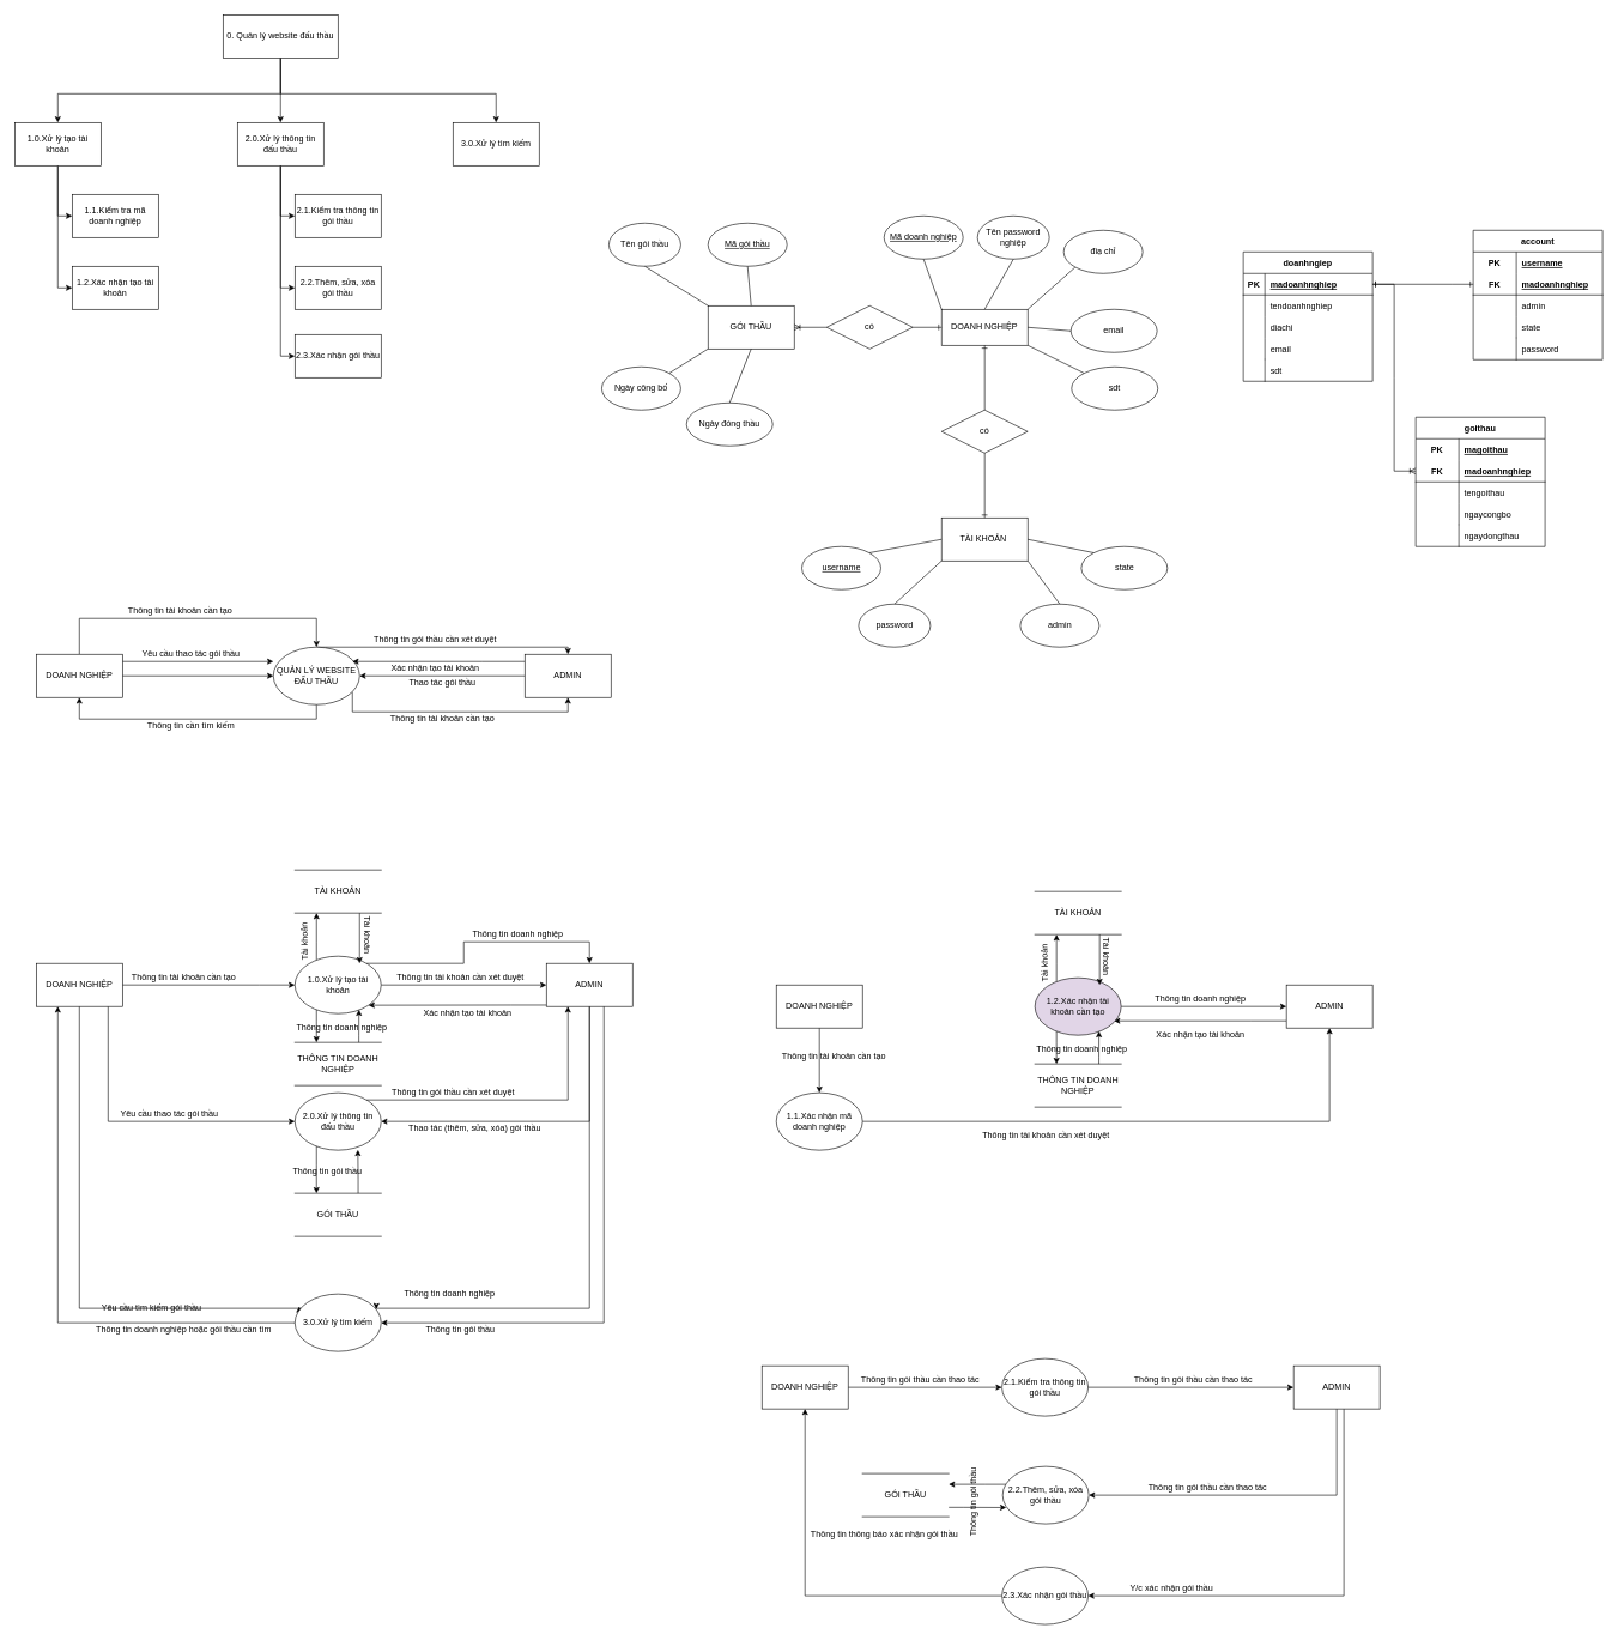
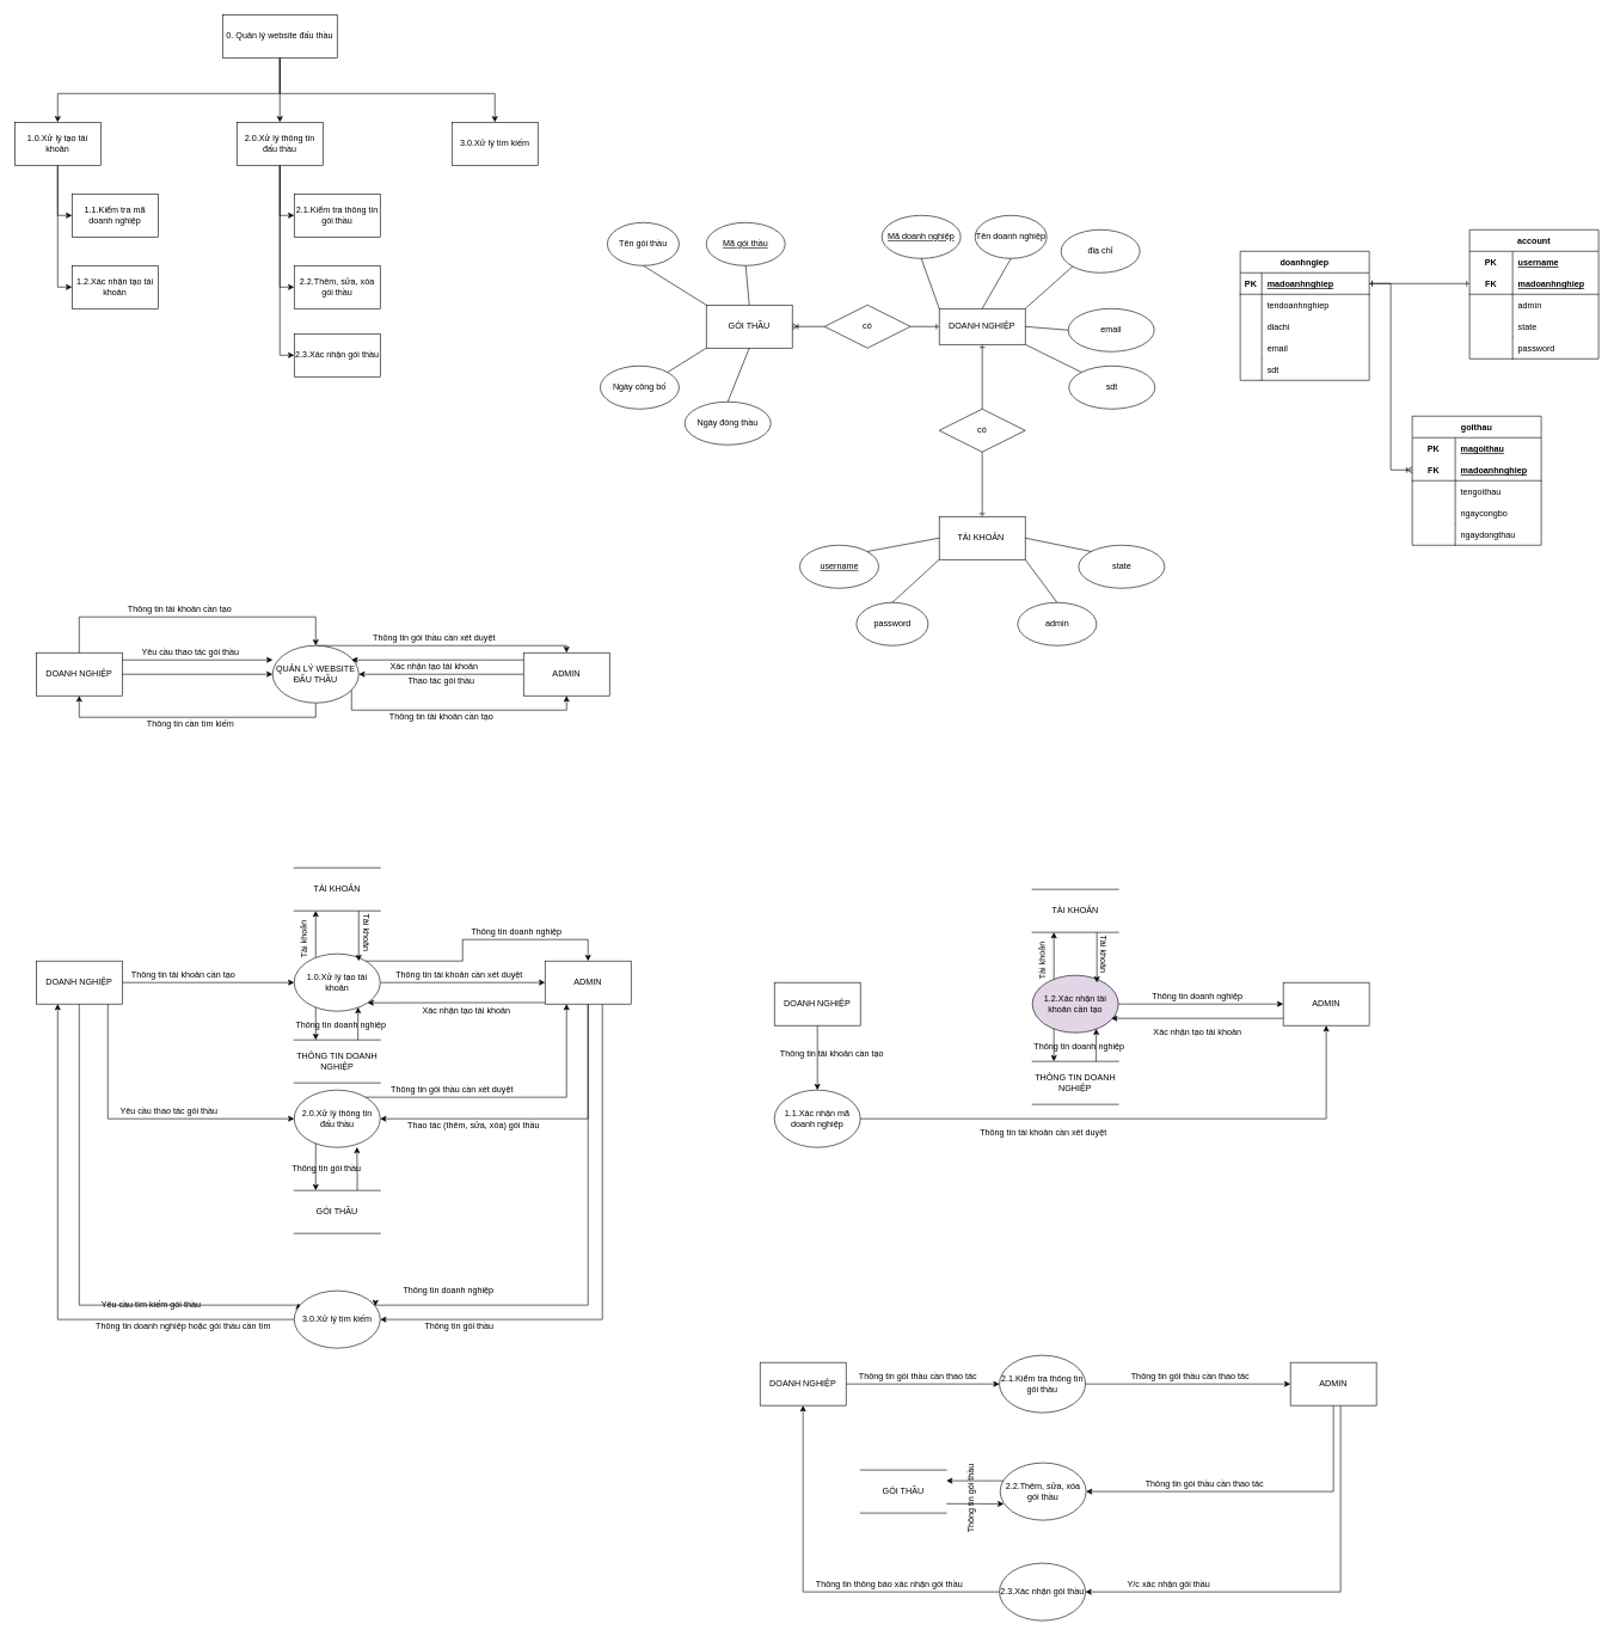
- <mxCell id="127" value="Tên password nghiệp" style="ellipse;whiteSpace=wrap;html=1;" vertex="1" parent="1"><mxGeometry x="1360" y="300" width="100" height="60" as="geometry" /></mxCell>
+ <mxCell id="127" value="Tên doanh nghiệp" style="ellipse;whiteSpace=wrap;html=1;" vertex="1" parent="1"><mxGeometry x="1360" y="300" width="100" height="60" as="geometry" /></mxCell>
- <mxCell id="116" value="Thông tin thông báo xác nhận gói thầu" style="text;html=1;align=center;verticalAlign=middle;resizable=0;points=[];autosize=1;strokeColor=none;fillColor=none;" parent="1" vertex="1"><mxGeometry x="1120" y="2125" width="220" height="20" as="geometry" /></mxCell>
+ <mxCell id="116" value="Thông tin thông báo xác nhận gói thầu" style="text;html=1;align=center;verticalAlign=middle;resizable=0;points=[];autosize=1;strokeColor=none;fillColor=none;" parent="1" vertex="1"><mxGeometry x="1130" y="2200" width="220" height="20" as="geometry" /></mxCell>
